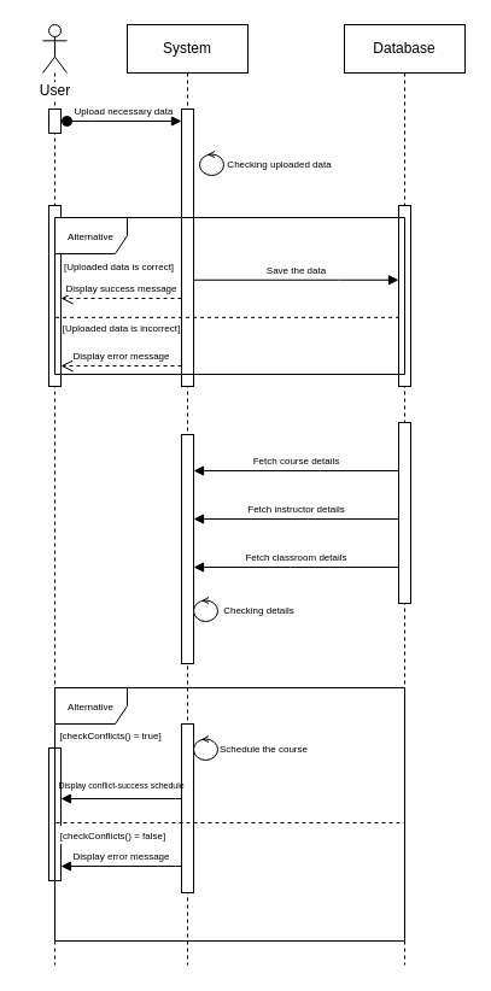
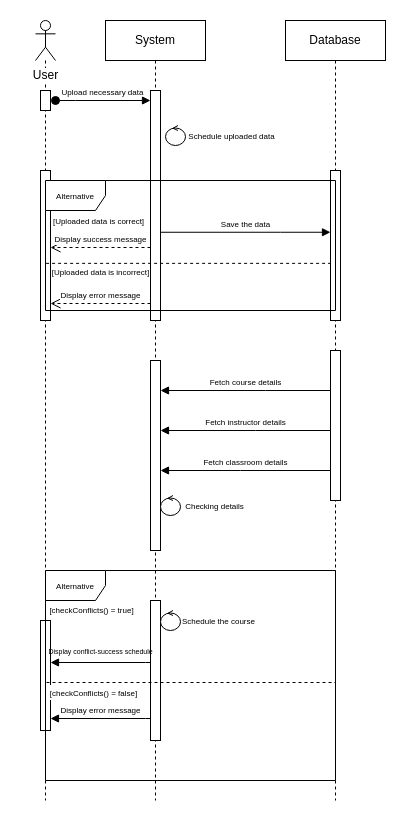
- <mxCell id="19" value="&lt;font style=&quot;font-size: 8px;&quot;&gt;Checking uploaded data&lt;/font&gt;" style="text;html=1;align=center;verticalAlign=middle;resizable=0;points=[];autosize=1;strokeColor=none;fillColor=none;fontSize=10;" parent="17" vertex="1"><mxGeometry x="11" width="110" height="30" as="geometry" /></mxCell>
+ <mxCell id="19" value="&lt;font style=&quot;font-size: 8px;&quot;&gt;Schedule uploaded data&lt;/font&gt;" style="text;html=1;align=center;verticalAlign=middle;resizable=0;points=[];autosize=1;strokeColor=none;fillColor=none;fontSize=10;" parent="17" vertex="1"><mxGeometry x="11" width="110" height="30" as="geometry" /></mxCell>
